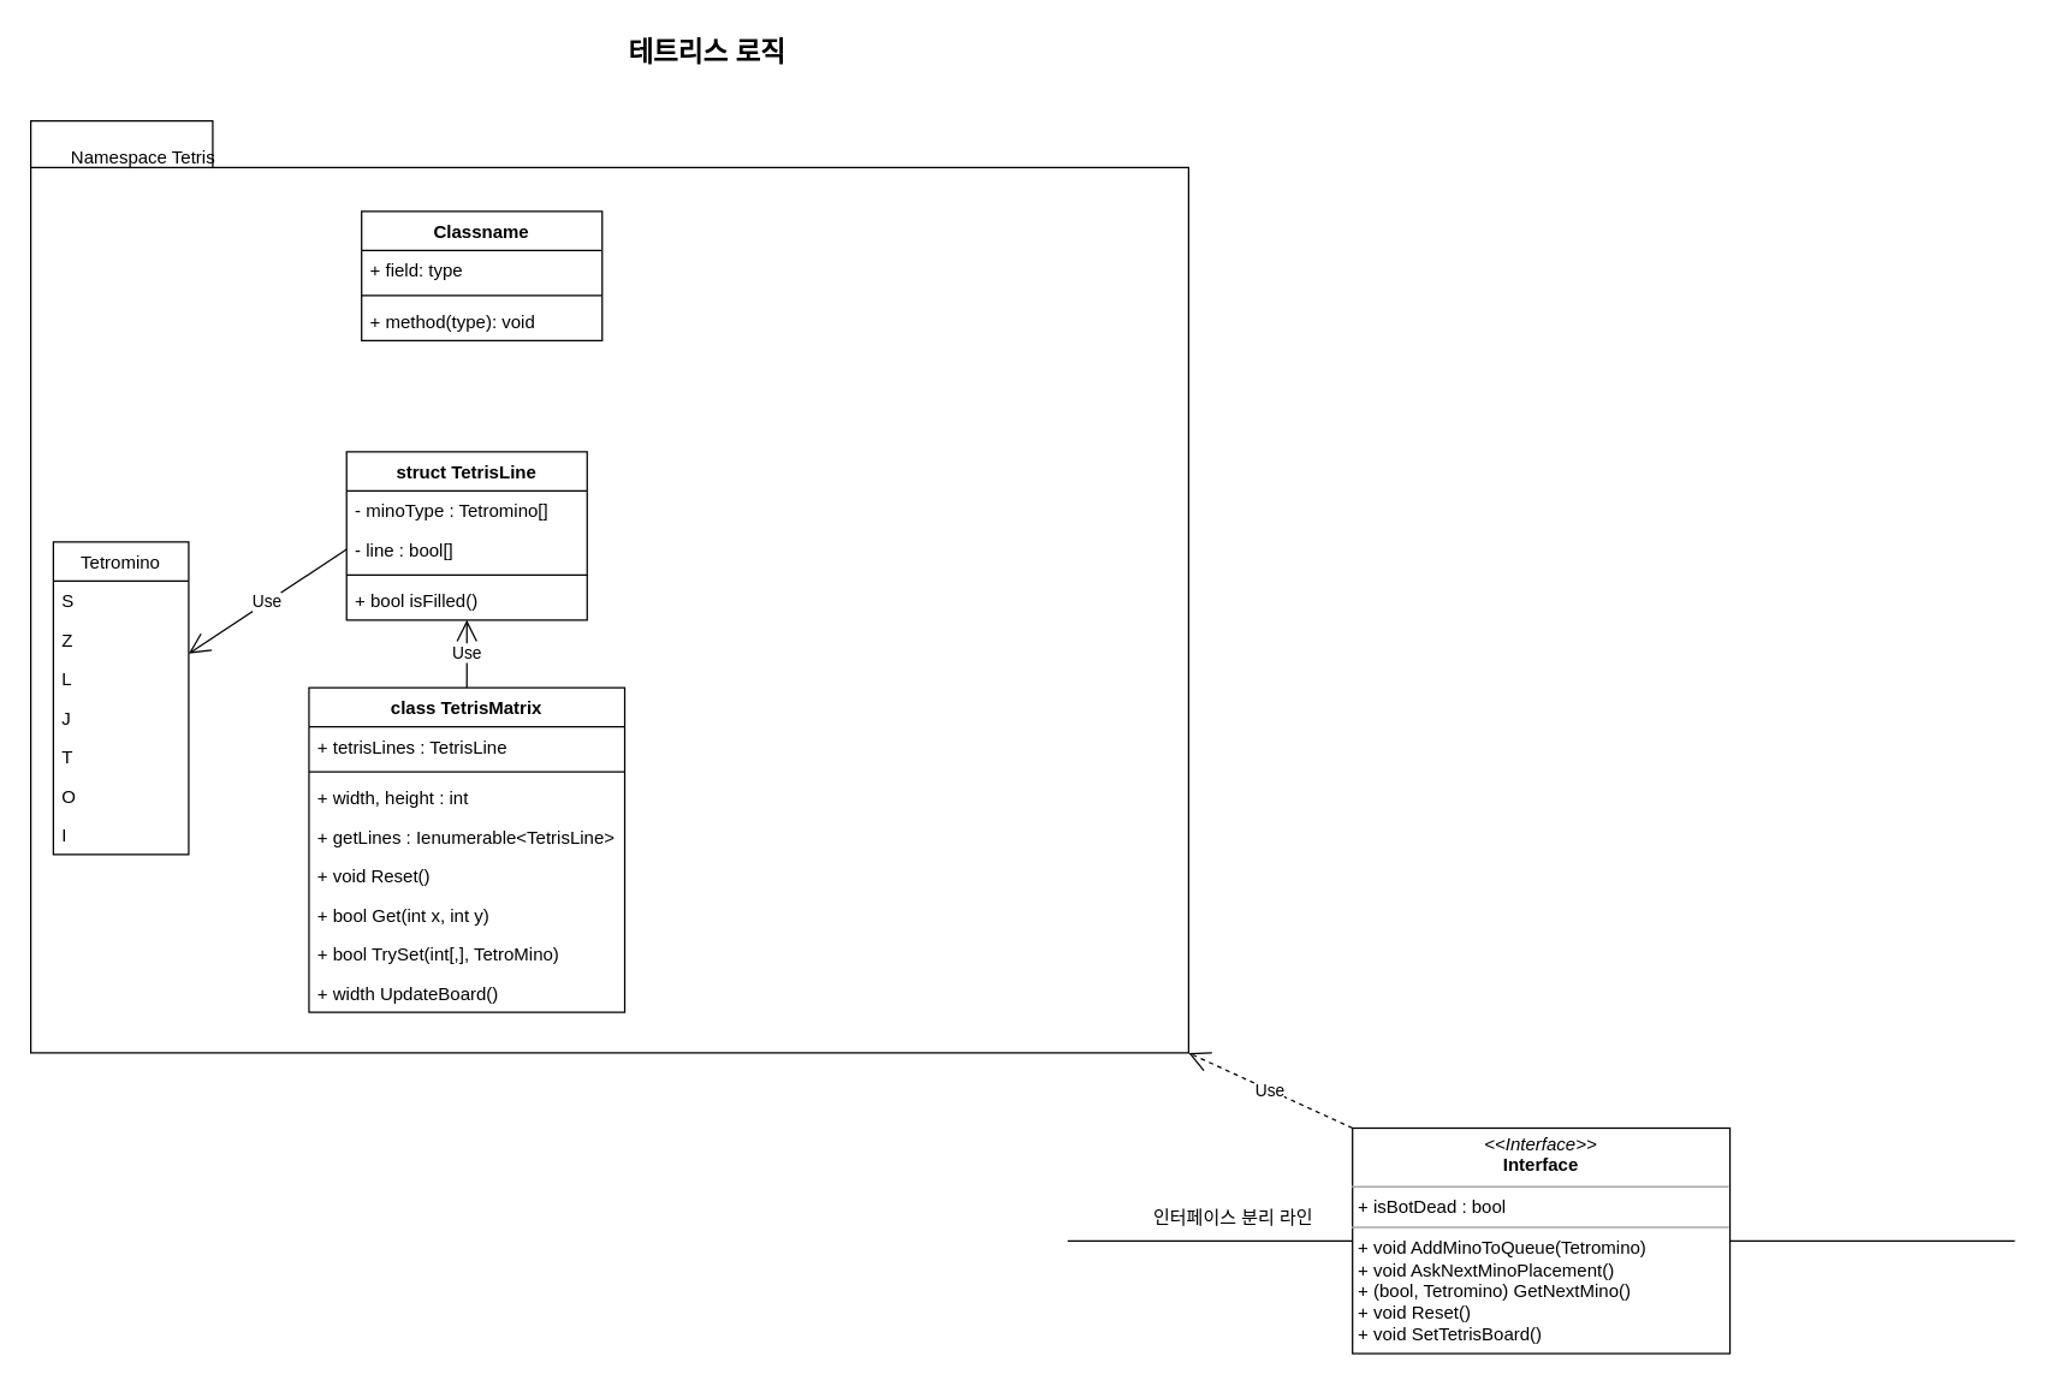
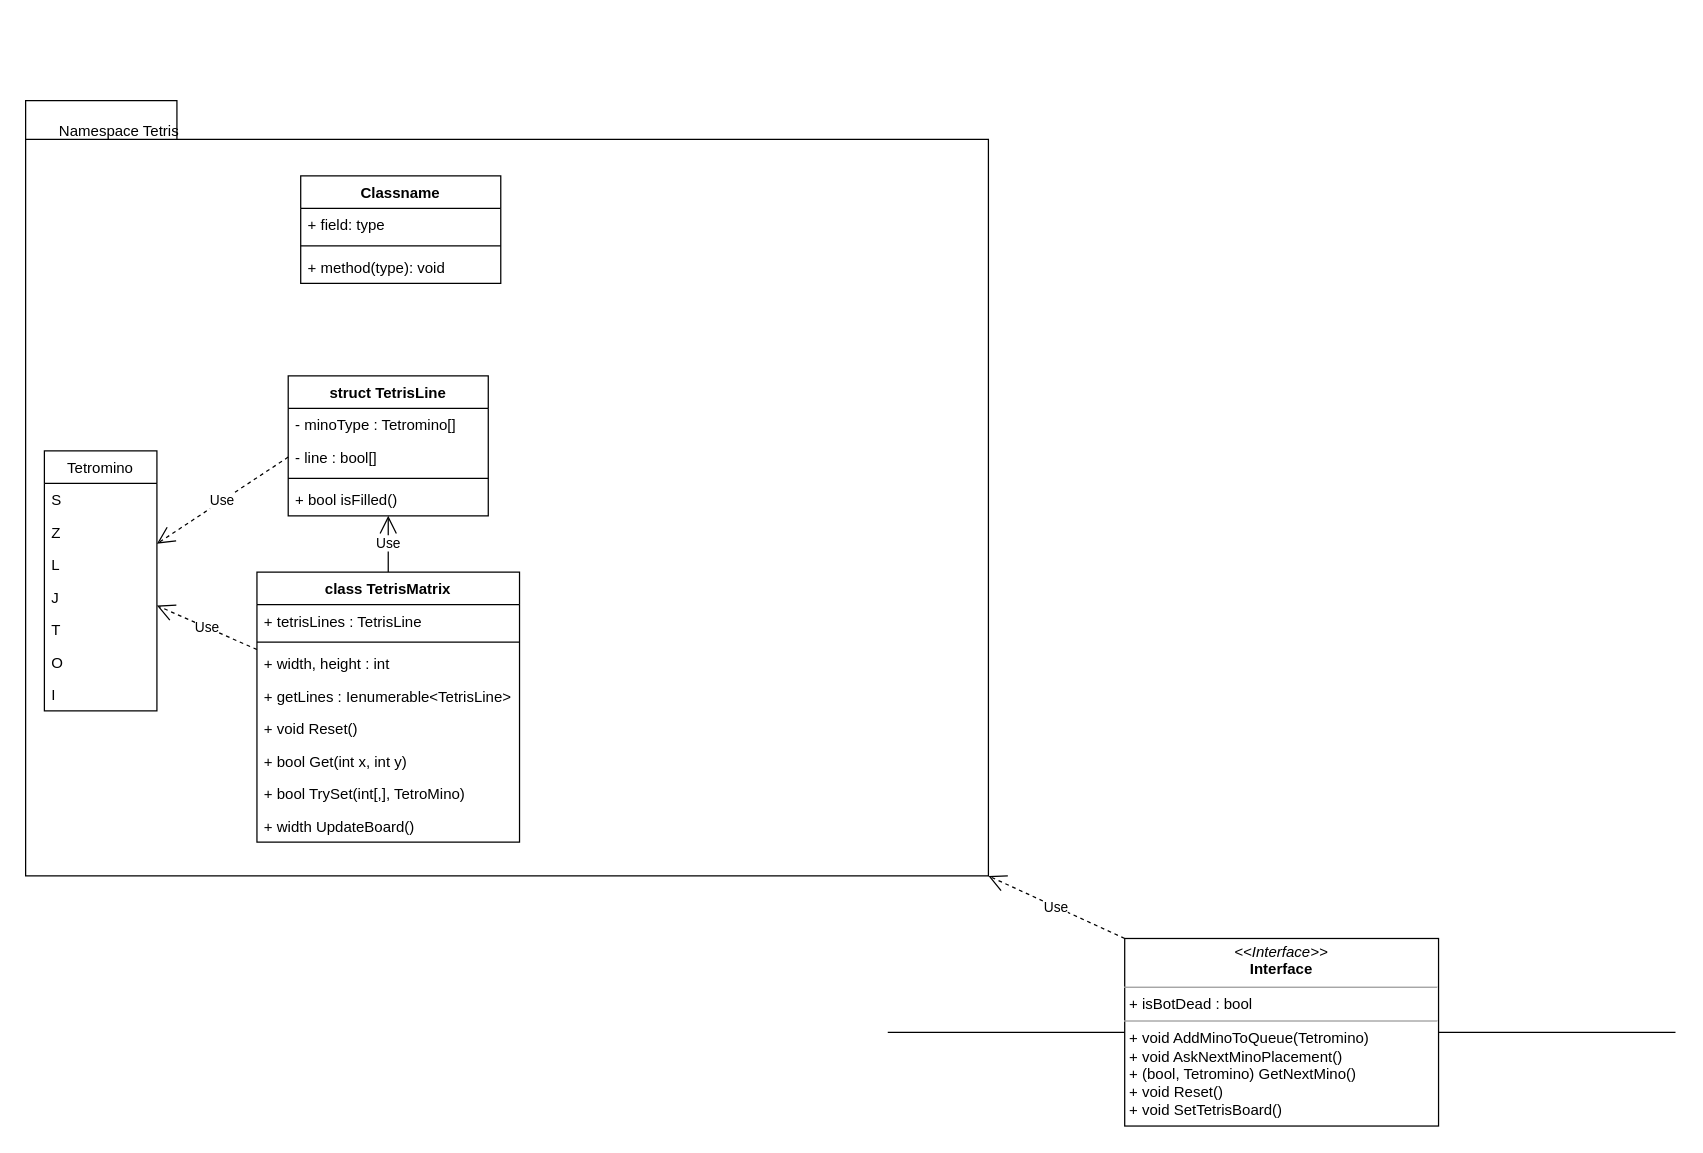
- <mxCell id="5" value="&lt;b&gt;&lt;font style=&quot;font-size: 18px&quot;&gt;테트리스 로직&lt;/font&gt;&lt;/b&gt;" style="text;html=1;strokeColor=none;fillColor=none;align=center;verticalAlign=middle;whiteSpace=wrap;rounded=0;" vertex="1" parent="1"><mxGeometry x="400" y="20" width="140" height="30" as="geometry" /></mxCell>
- <mxCell id="13" value="Use" style="endArrow=open;endSize=12;dashed=0;html=1;exitX=0;exitY=0.5;exitDx=0;exitDy=0;" edge="1" parent="1" source="27" target="30"><mxGeometry width="160" relative="1" as="geometry"><mxPoint x="480" y="390" as="sourcePoint" /><mxPoint x="640" y="390" as="targetPoint" /></mxGeometry></mxCell>
+ <mxCell id="13" value="Use" style="endArrow=open;endSize=12;dashed=1;html=1;exitX=0;exitY=0.5;exitDx=0;exitDy=0;" edge="1" parent="1" source="27" target="30"><mxGeometry width="160" relative="1" as="geometry"><mxPoint x="480" y="390" as="sourcePoint" /><mxPoint x="640" y="390" as="targetPoint" /></mxGeometry></mxCell>
+ <mxCell id="14" value="Use" style="endArrow=open;endSize=12;dashed=1;html=1;" edge="1" parent="1" source="16" target="30"><mxGeometry width="160" relative="1" as="geometry"><mxPoint x="220" y="605" as="sourcePoint" /><mxPoint x="140" y="597" as="targetPoint" /></mxGeometry></mxCell>
- <mxCell id="4" value="인터페이스 분리 라인" style="text;html=1;strokeColor=none;fillColor=none;align=center;verticalAlign=middle;whiteSpace=wrap;rounded=0;" vertex="1" parent="1"><mxGeometry x="760" y="800" width="120" height="20" as="geometry" /></mxCell>
